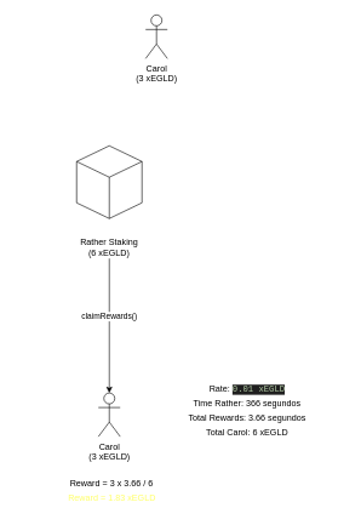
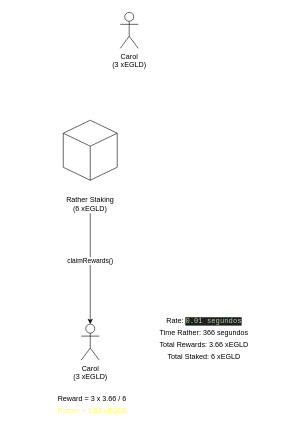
- <mxCell id="8" value="Rate:&amp;nbsp;&lt;span style=&quot;color: rgb(181, 206, 168); background-color: rgb(31, 31, 31); font-family: Menlo, Monaco, &amp;quot;Courier New&amp;quot;, monospace;&quot;&gt;0.01 xEGLD&lt;/span&gt;" style="text;html=1;strokeColor=none;fillColor=none;align=center;verticalAlign=middle;whiteSpace=wrap;rounded=0;" parent="1" vertex="1"><mxGeometry x="205" y="520" width="270" height="30" as="geometry" /></mxCell>
+ <mxCell id="8" value="Rate:&amp;nbsp;&lt;span style=&quot;color: rgb(181, 206, 168); background-color: rgb(31, 31, 31); font-family: Menlo, Monaco, &amp;quot;Courier New&amp;quot;, monospace;&quot;&gt;0.01 segundos&lt;/span&gt;" style="text;html=1;strokeColor=none;fillColor=none;align=center;verticalAlign=middle;whiteSpace=wrap;rounded=0;" parent="1" vertex="1"><mxGeometry x="205" y="520" width="270" height="30" as="geometry" /></mxCell>
- <mxCell id="10" value="Total Rewards: 3.66 segundos" style="text;html=1;strokeColor=none;fillColor=none;align=center;verticalAlign=middle;whiteSpace=wrap;rounded=0;" parent="1" vertex="1"><mxGeometry x="205" y="560" width="270" height="30" as="geometry" /></mxCell>
+ <mxCell id="10" value="Total Rewards: 3.66 xEGLD" style="text;html=1;strokeColor=none;fillColor=none;align=center;verticalAlign=middle;whiteSpace=wrap;rounded=0;" parent="1" vertex="1"><mxGeometry x="205" y="560" width="270" height="30" as="geometry" /></mxCell>
- <mxCell id="11" value="Total Carol: 6 xEGLD" style="text;html=1;strokeColor=none;fillColor=none;align=center;verticalAlign=middle;whiteSpace=wrap;rounded=0;" parent="1" vertex="1"><mxGeometry x="205" y="580" width="270" height="30" as="geometry" /></mxCell>
+ <mxCell id="11" value="Total Staked: 6 xEGLD" style="text;html=1;strokeColor=none;fillColor=none;align=center;verticalAlign=middle;whiteSpace=wrap;rounded=0;" parent="1" vertex="1"><mxGeometry x="205" y="580" width="270" height="30" as="geometry" /></mxCell>
- <mxCell id="13" value="&lt;font color=&quot;#ffff66&quot;&gt;Reward = 1.83 xEGLD&amp;nbsp;&lt;/font&gt;" style="text;html=1;strokeColor=none;fillColor=none;align=center;verticalAlign=middle;rounded=0;" parent="1" vertex="1"><mxGeometry x="20" y="670" width="270" height="30" as="geometry" /></mxCell>
+ <mxCell id="13" value="&lt;font color=&quot;#ffff66&quot;&gt;Rather = 1.83 xEGLD&amp;nbsp;&lt;/font&gt;" style="text;html=1;strokeColor=none;fillColor=none;align=center;verticalAlign=middle;rounded=0;" parent="1" vertex="1"><mxGeometry x="20" y="670" width="270" height="30" as="geometry" /></mxCell>
